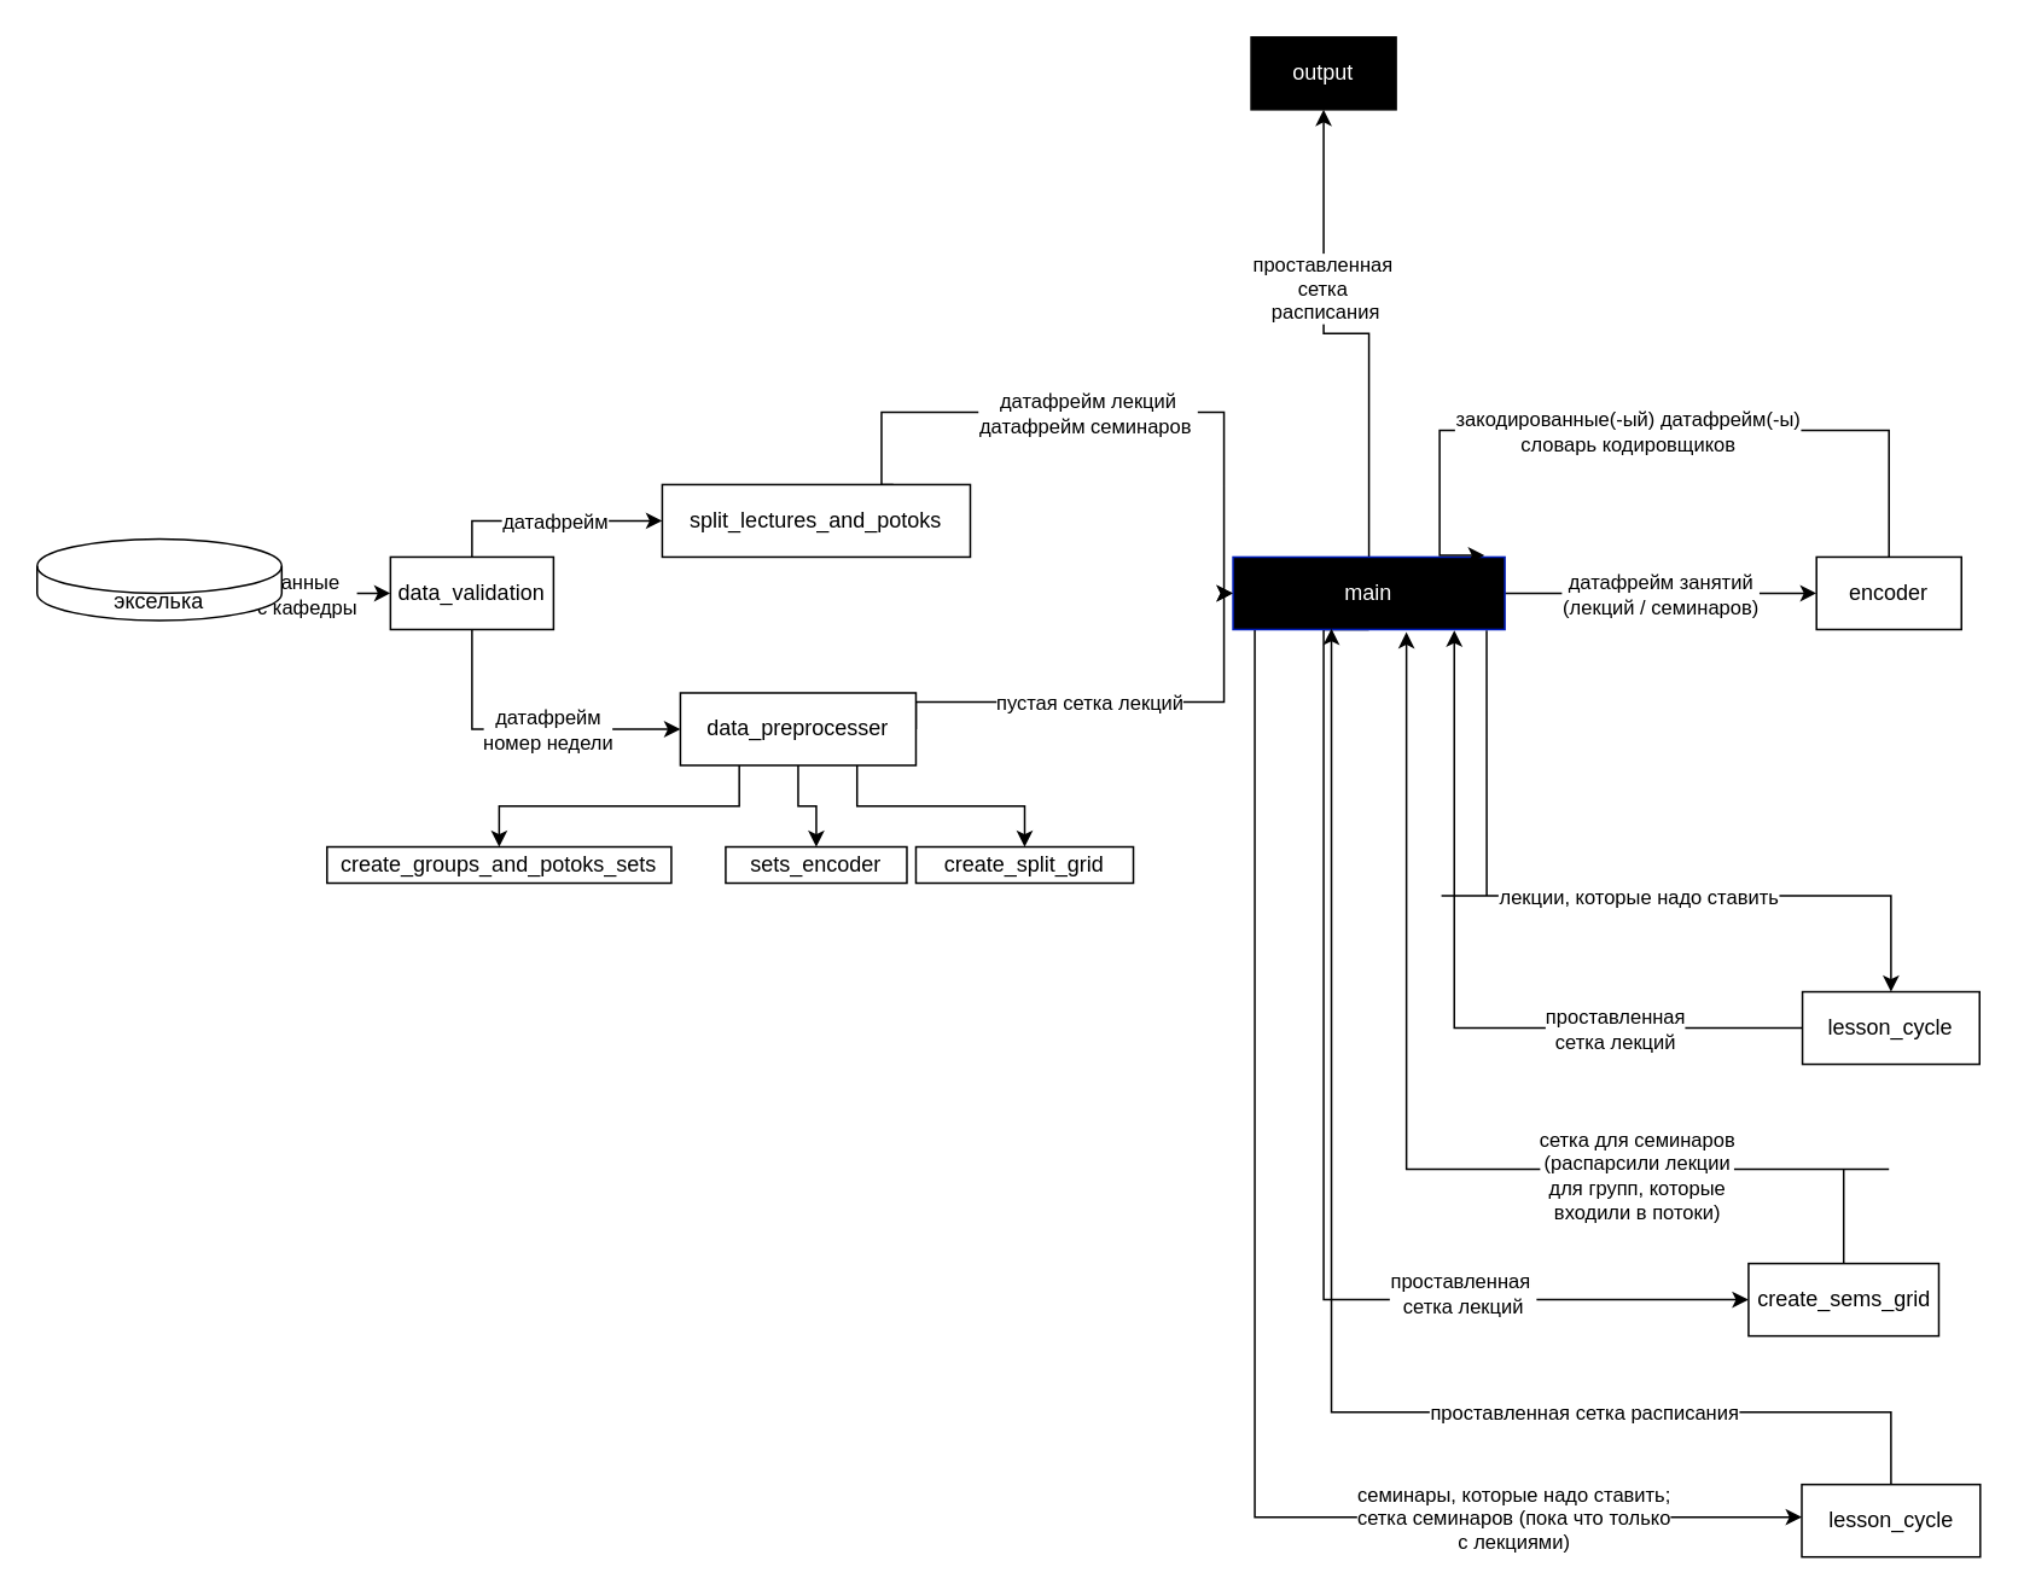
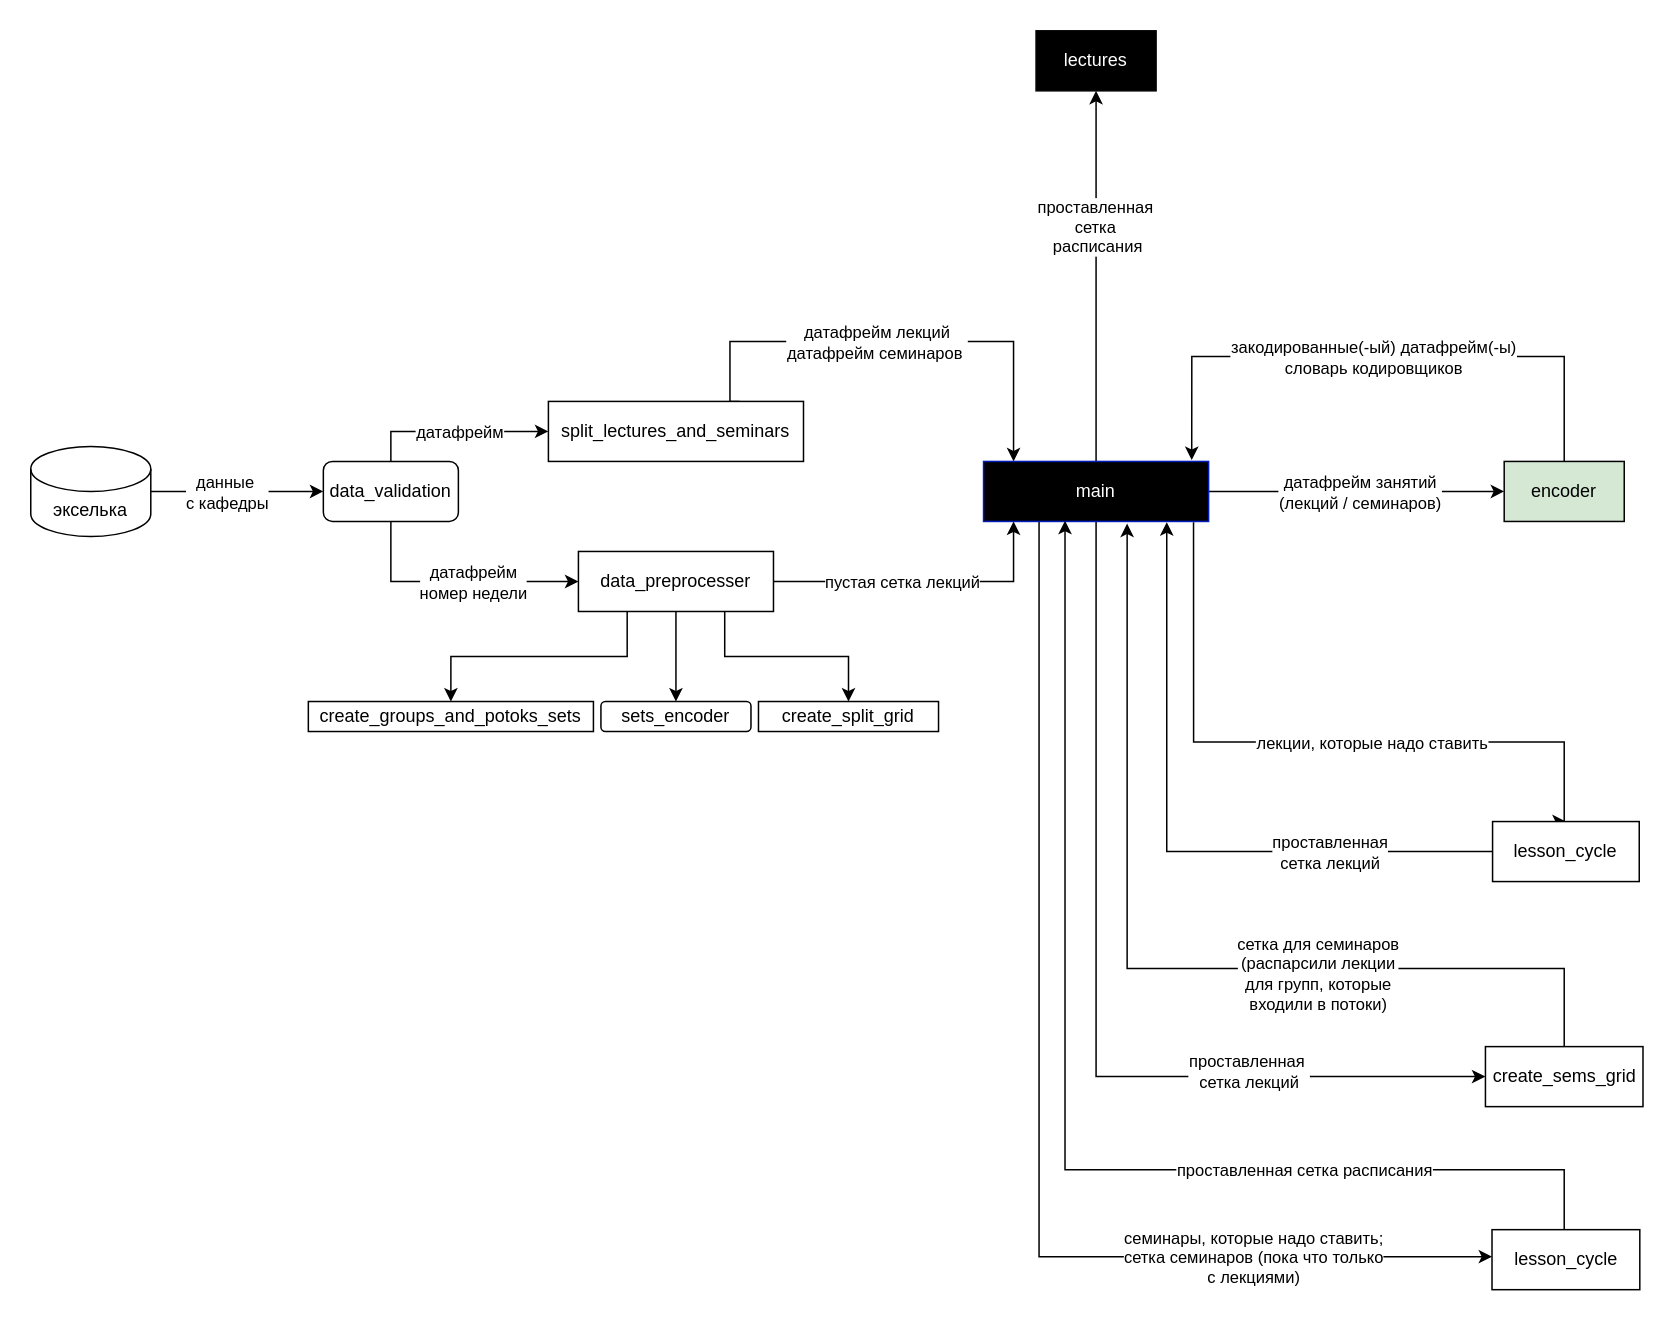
- <mxCell id="45" value="output" style="rounded=0;whiteSpace=wrap;html=1;strokeColor=#030303;fillColor=#000000;fontColor=#FFFFFF;" vertex="1" parent="1"><mxGeometry x="690" y="20" width="80" height="40" as="geometry" /></mxCell>
+ <mxCell id="45" value="lectures" style="rounded=0;whiteSpace=wrap;html=1;strokeColor=#030303;fillColor=#000000;fontColor=#FFFFFF;" vertex="1" parent="1"><mxGeometry x="690" y="20" width="80" height="40" as="geometry" /></mxCell>
- <mxCell id="9" value="split_lectures_and_potoks" style="rounded=0;whiteSpace=wrap;html=1;" parent="1" vertex="1"><mxGeometry x="365" y="267" width="170" height="40" as="geometry" /></mxCell>
+ <mxCell id="9" value="split_lectures_and_seminars" style="rounded=0;whiteSpace=wrap;html=1;" parent="1" vertex="1"><mxGeometry x="365" y="267" width="170" height="40" as="geometry" /></mxCell>
- <mxCell id="41" value="экселька" style="shape=cylinder3;whiteSpace=wrap;html=1;boundedLbl=1;backgroundOutline=1;size=15;" vertex="1" parent="1"><mxGeometry x="20" y="297" width="135" height="45" as="geometry" /></mxCell>
+ <mxCell id="41" value="экселька" style="shape=cylinder3;whiteSpace=wrap;html=1;boundedLbl=1;backgroundOutline=1;size=15;" vertex="1" parent="1"><mxGeometry x="20" y="297" width="80" height="60" as="geometry" /></mxCell>
- <mxCell id="6" value="data_validation" style="rounded=0;whiteSpace=wrap;html=1;" parent="1" vertex="1"><mxGeometry x="215" y="307" width="90" height="40" as="geometry" /></mxCell>
+ <mxCell id="6" value="data_validation" style="whiteSpace=wrap;html=1;rounded=1;" parent="1" vertex="1"><mxGeometry x="215" y="307" width="90" height="40" as="geometry" /></mxCell>
- <mxCell id="20" value="main" style="rounded=0;whiteSpace=wrap;html=1;fillColor=#000000;strokeColor=#001DBC;fontColor=#ffffff;" parent="1" vertex="1"><mxGeometry x="680" y="307" width="150" height="40" as="geometry" /></mxCell>
+ <mxCell id="20" value="main" style="rounded=0;whiteSpace=wrap;html=1;fillColor=#000000;strokeColor=#001DBC;fontColor=#ffffff;" parent="1" vertex="1"><mxGeometry x="655" y="307" width="150" height="40" as="geometry" /></mxCell>
- <mxCell id="23" value="encoder" style="rounded=0;whiteSpace=wrap;html=1;" parent="1" vertex="1"><mxGeometry x="1002" y="307" width="80" height="40" as="geometry" /></mxCell>
+ <mxCell id="23" value="encoder" style="rounded=0;whiteSpace=wrap;html=1;fillColor=#d5e8d4;" parent="1" vertex="1"><mxGeometry x="1002" y="307" width="80" height="40" as="geometry" /></mxCell>
- <mxCell id="32" value="data_preprocesser" style="rounded=0;whiteSpace=wrap;html=1;" parent="1" vertex="1"><mxGeometry x="375" y="382" width="130" height="40" as="geometry" /></mxCell>
+ <mxCell id="32" value="data_preprocesser" style="rounded=0;whiteSpace=wrap;html=1;" parent="1" vertex="1"><mxGeometry x="385" y="367" width="130" height="40" as="geometry" /></mxCell>
- <mxCell id="33" value="create_groups_and_potoks_sets" style="rounded=0;whiteSpace=wrap;html=1;" parent="1" vertex="1"><mxGeometry x="180" y="467" width="190" height="20" as="geometry" /></mxCell>
+ <mxCell id="33" value="create_groups_and_potoks_sets" style="rounded=0;whiteSpace=wrap;html=1;" parent="1" vertex="1"><mxGeometry x="205" y="467" width="190" height="20" as="geometry" /></mxCell>
- <mxCell id="34" value="sets_encoder" style="rounded=0;whiteSpace=wrap;html=1;" parent="1" vertex="1"><mxGeometry x="400" y="467" width="100" height="20" as="geometry" /></mxCell>
+ <mxCell id="34" value="sets_encoder" style="whiteSpace=wrap;html=1;rounded=1;" parent="1" vertex="1"><mxGeometry x="400" y="467" width="100" height="20" as="geometry" /></mxCell>
- <mxCell id="38" value="create_sems_grid" style="rounded=0;whiteSpace=wrap;html=1;" vertex="1" parent="1"><mxGeometry x="964.5" y="697" width="105" height="40" as="geometry" /></mxCell>
+ <mxCell id="38" value="create_sems_grid" style="rounded=0;whiteSpace=wrap;html=1;" vertex="1" parent="1"><mxGeometry x="989.5" y="697" width="105" height="40" as="geometry" /></mxCell>
